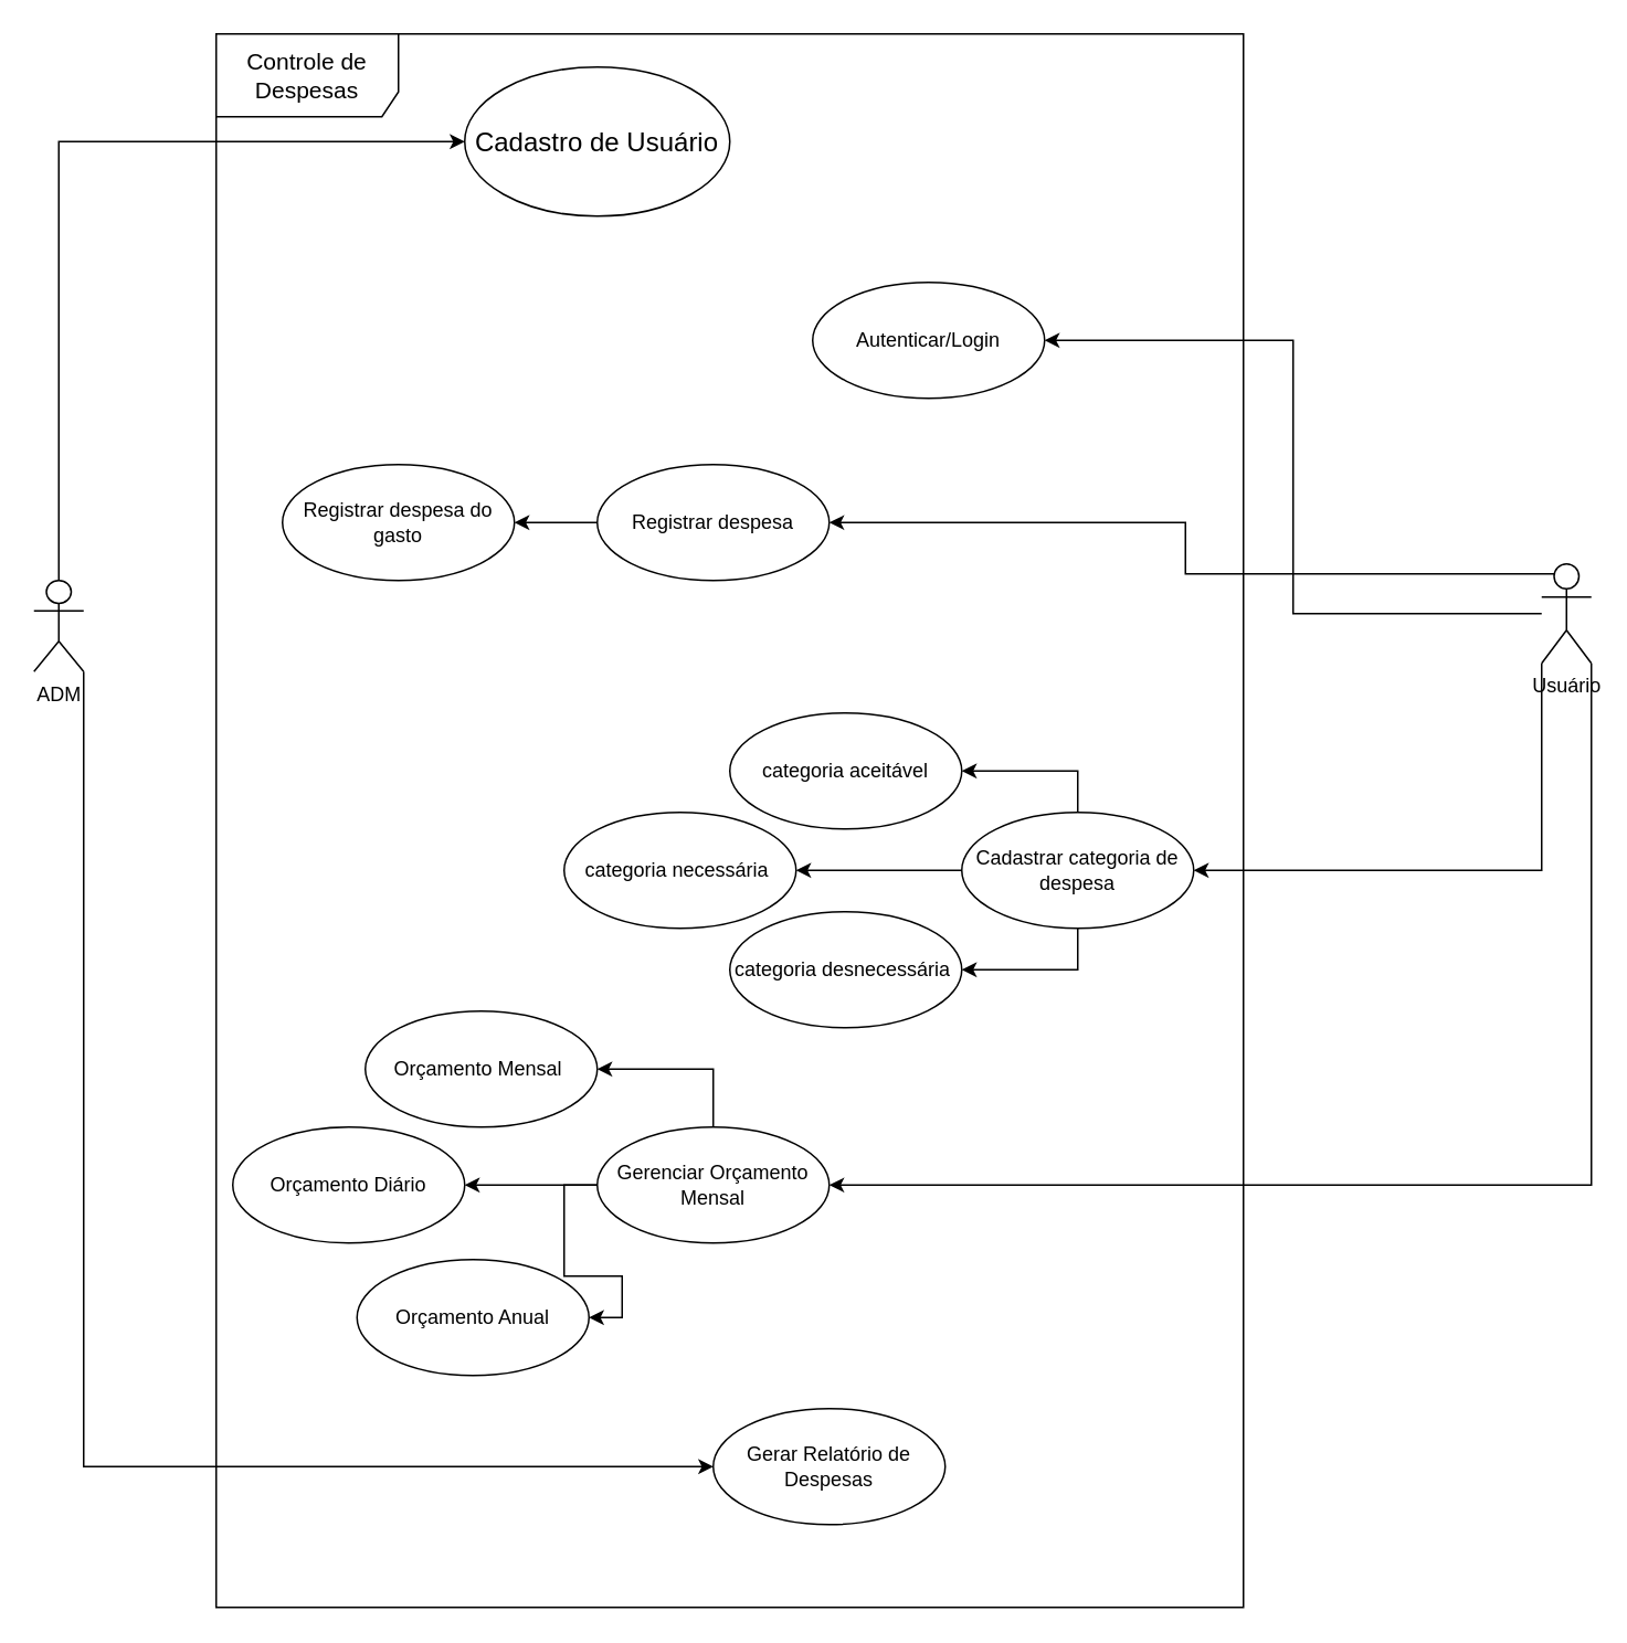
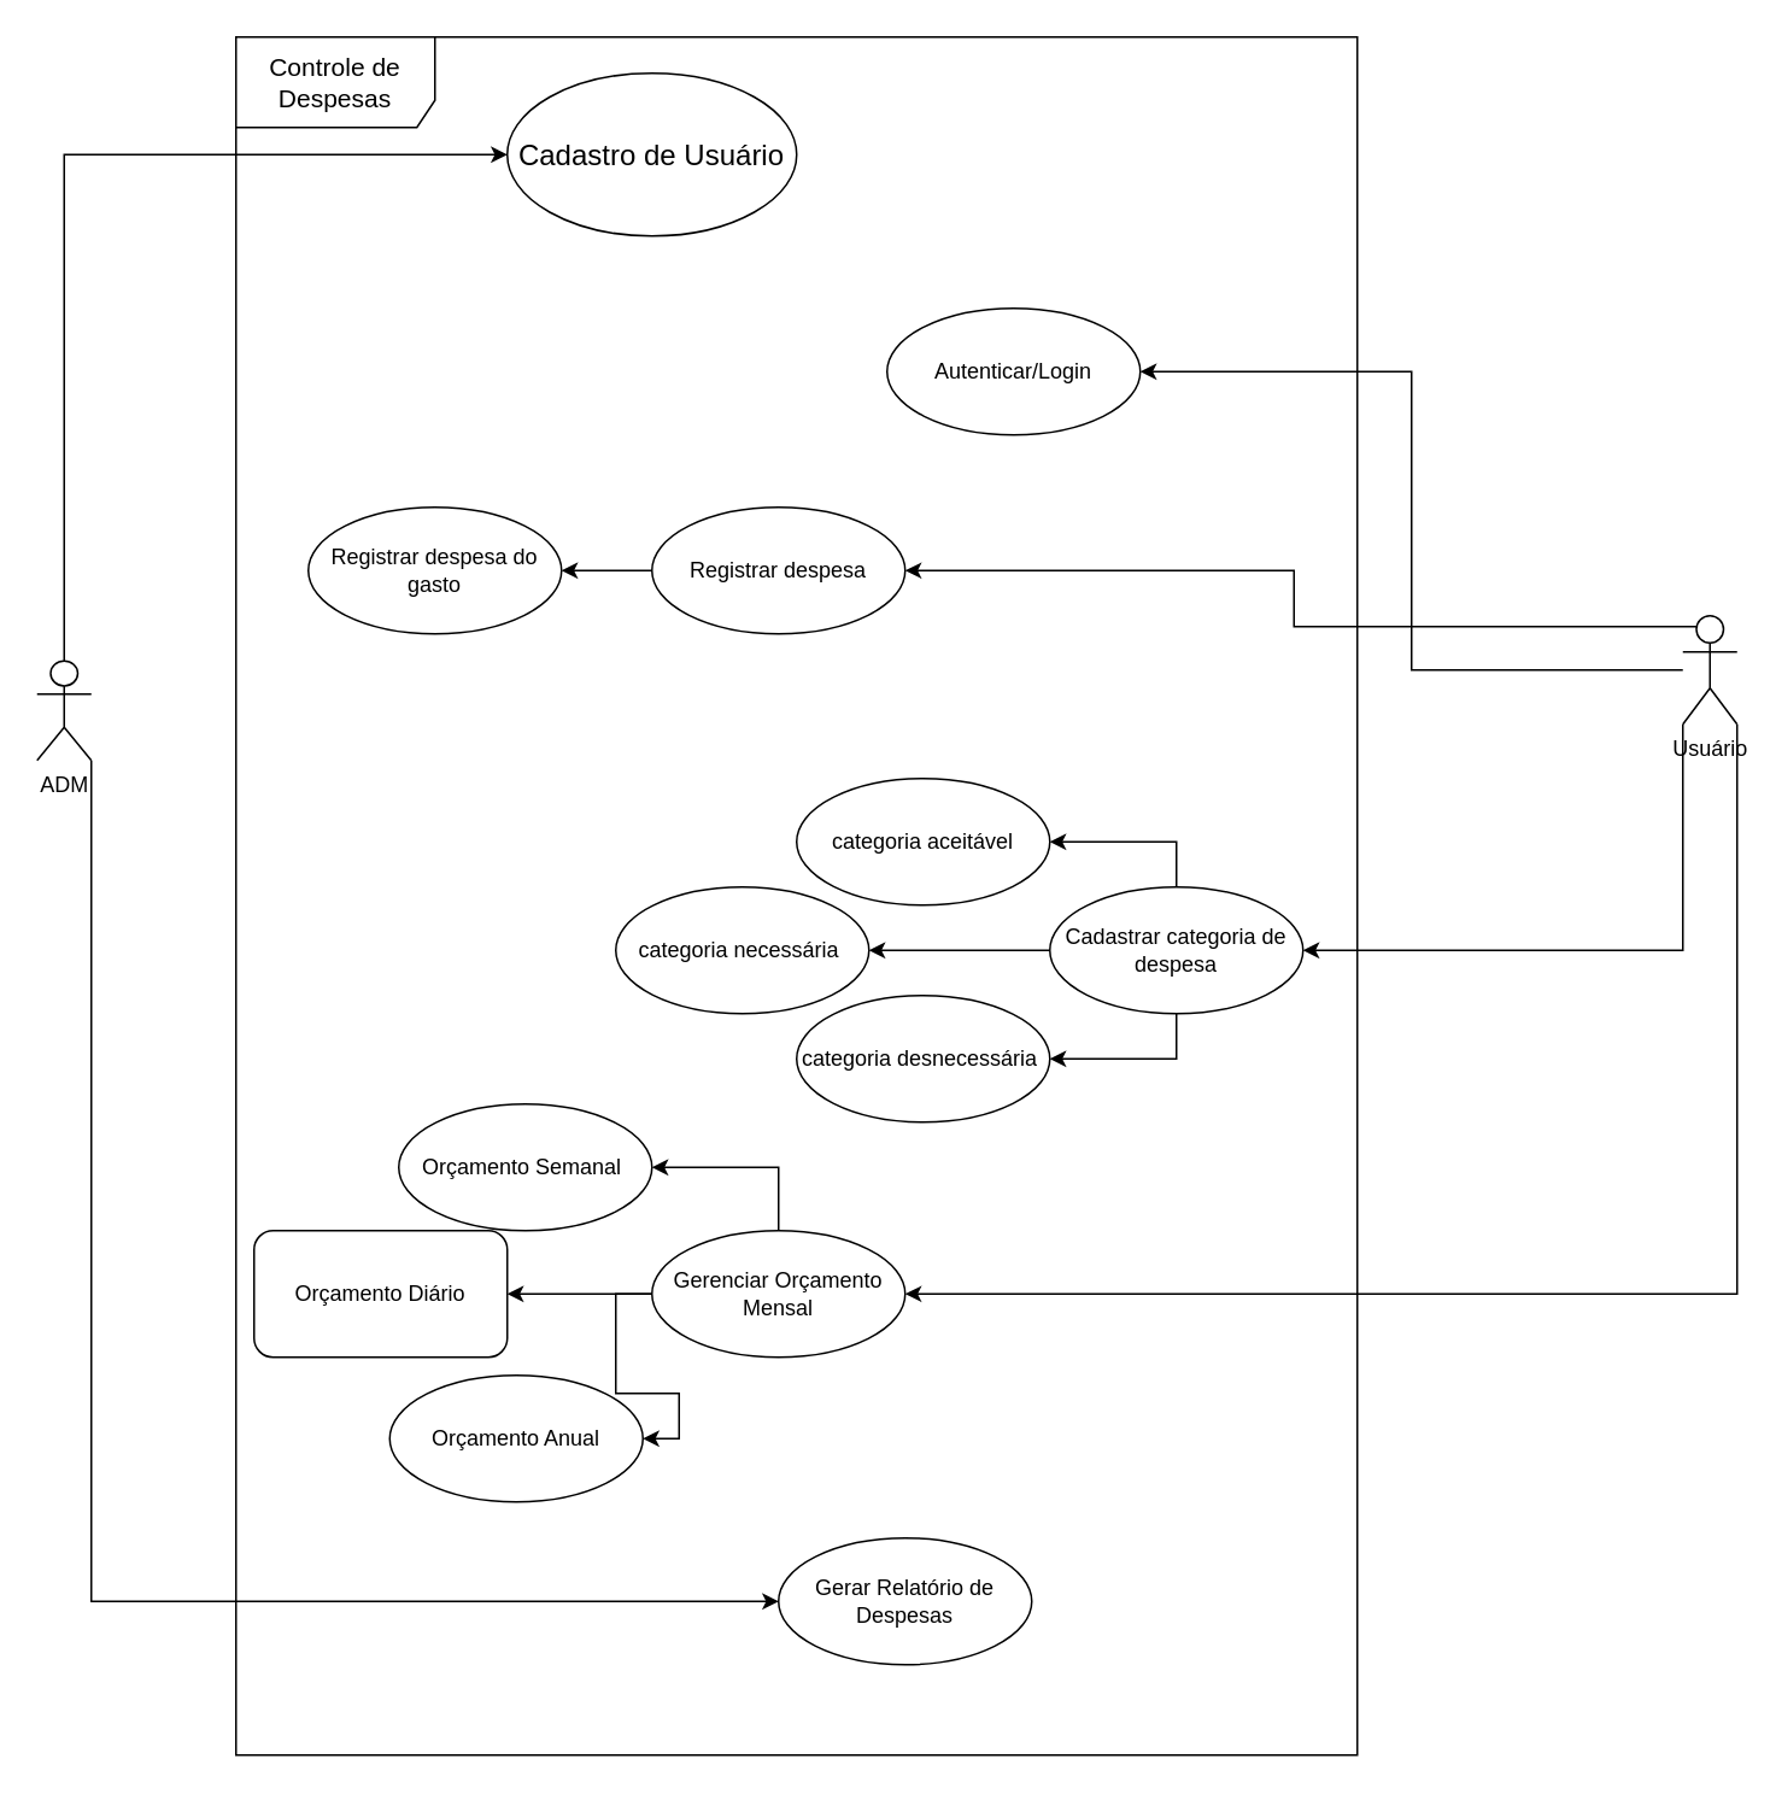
- <mxCell id="17" value="ADM" style="shape=umlActor;verticalLabelPosition=bottom;verticalAlign=top;html=1;" vertex="1" parent="1"><mxGeometry x="20" y="350" width="30" height="55" as="geometry" /></mxCell>
+ <mxCell id="17" value="ADM" style="shape=umlActor;verticalLabelPosition=bottom;verticalAlign=top;html=1;" vertex="1" parent="1"><mxGeometry x="20" y="365" width="30" height="55" as="geometry" /></mxCell>
- <mxCell id="29" value="Orçamento Mensal&amp;nbsp;" style="ellipse;whiteSpace=wrap;html=1;" vertex="1" parent="1"><mxGeometry x="220" y="610" width="140" height="70" as="geometry" /></mxCell>
+ <mxCell id="29" value="Orçamento Semanal&amp;nbsp;" style="ellipse;whiteSpace=wrap;html=1;" vertex="1" parent="1"><mxGeometry x="220" y="610" width="140" height="70" as="geometry" /></mxCell>
- <mxCell id="28" value="Orçamento Diário" style="ellipse;whiteSpace=wrap;html=1;" vertex="1" parent="1"><mxGeometry x="140" y="680" width="140" height="70" as="geometry" /></mxCell>
+ <mxCell id="28" value="Orçamento Diário" style="whiteSpace=wrap;html=1;rounded=1;" vertex="1" parent="1"><mxGeometry x="140" y="680" width="140" height="70" as="geometry" /></mxCell>
